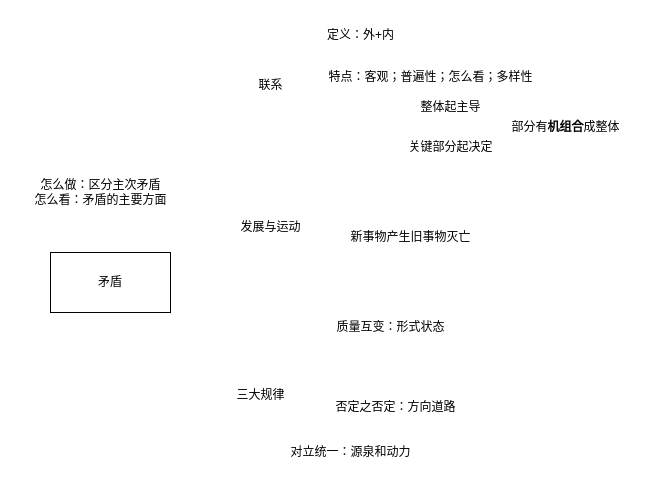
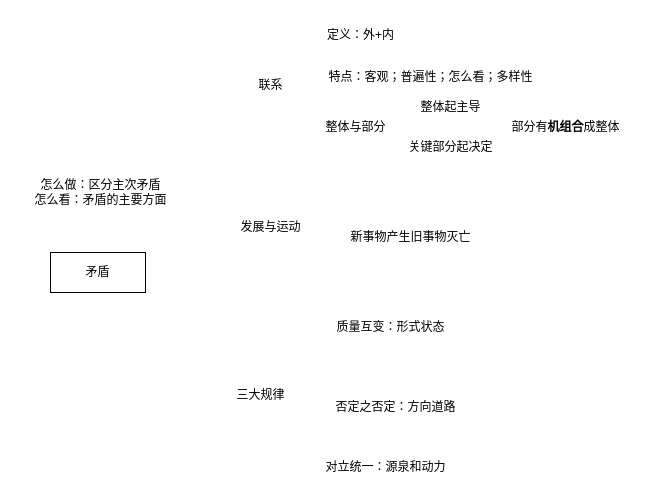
+ <mxCell id="10" value="整体与部分" style="text;html=1;align=center;verticalAlign=middle;resizable=0;points=[];autosize=1;strokeColor=none;fillColor=none;" vertex="1" parent="1"><mxGeometry x="315" y="112" width="80" height="30" as="geometry" /></mxCell>
- <mxCell id="2" value="矛盾" style="rounded=0;whiteSpace=wrap;html=1;" vertex="1" parent="1"><mxGeometry x="50" y="252" width="120" height="60" as="geometry" /></mxCell>
+ <mxCell id="2" value="矛盾" style="rounded=0;whiteSpace=wrap;html=1;" vertex="1" parent="1"><mxGeometry x="50" y="252" width="95" height="40" as="geometry" /></mxCell>
- <mxCell id="5" value="对立统一：源泉和动力" style="text;html=1;align=center;verticalAlign=middle;resizable=0;points=[];autosize=1;strokeColor=none;fillColor=none;" vertex="1" parent="1"><mxGeometry x="280" y="437" width="140" height="30" as="geometry" /></mxCell>
+ <mxCell id="5" value="对立统一：源泉和动力" style="text;html=1;align=center;verticalAlign=middle;resizable=0;points=[];autosize=1;strokeColor=none;fillColor=none;" vertex="1" parent="1"><mxGeometry x="315" y="452" width="140" height="30" as="geometry" /></mxCell>
